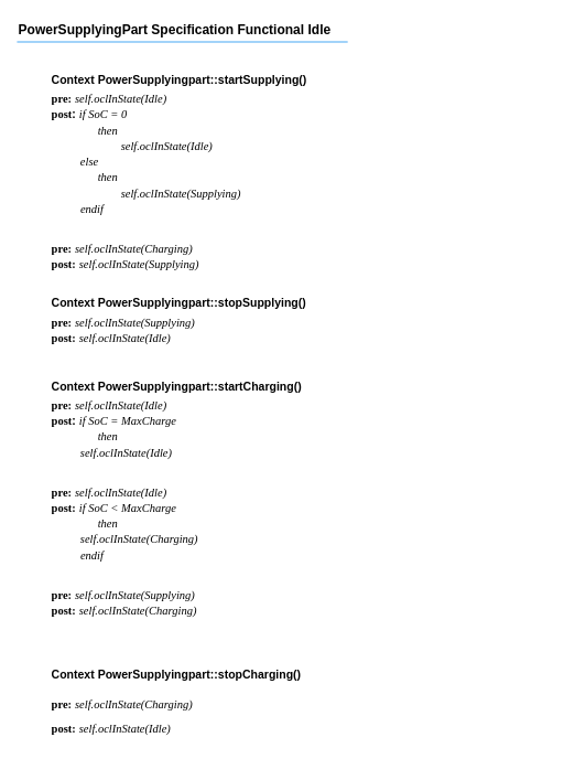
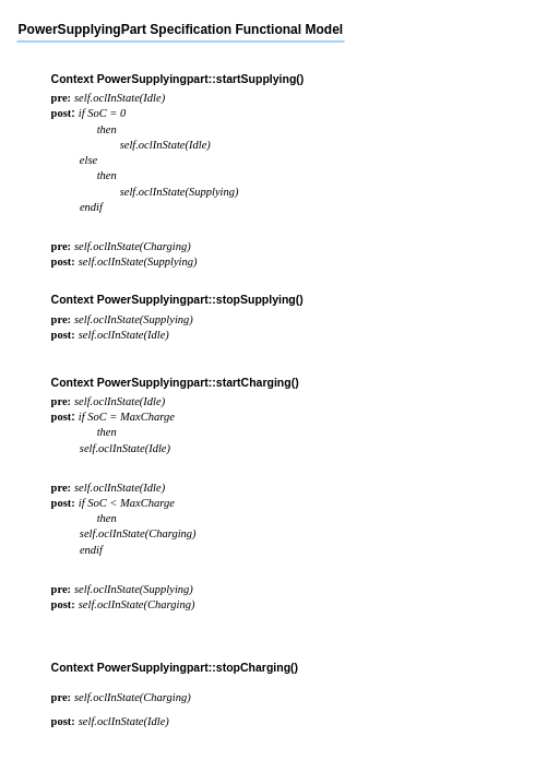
- <mxCell id="4" value="&lt;b&gt;PowerSupplyingPart Specification Functional Idle&lt;/b&gt;" style="text;fontSize=16;verticalAlign=middle;strokeColor=none;fillColor=none;whiteSpace=wrap;html=1;" parent="3" vertex="1"><mxGeometry width="450" height="30" as="geometry" /></mxCell>
+ <mxCell id="4" value="&lt;b&gt;PowerSupplyingPart Specification Functional Model&lt;/b&gt;" style="text;fontSize=16;verticalAlign=middle;strokeColor=none;fillColor=none;whiteSpace=wrap;html=1;" parent="3" vertex="1"><mxGeometry width="450" height="30" as="geometry" /></mxCell>
